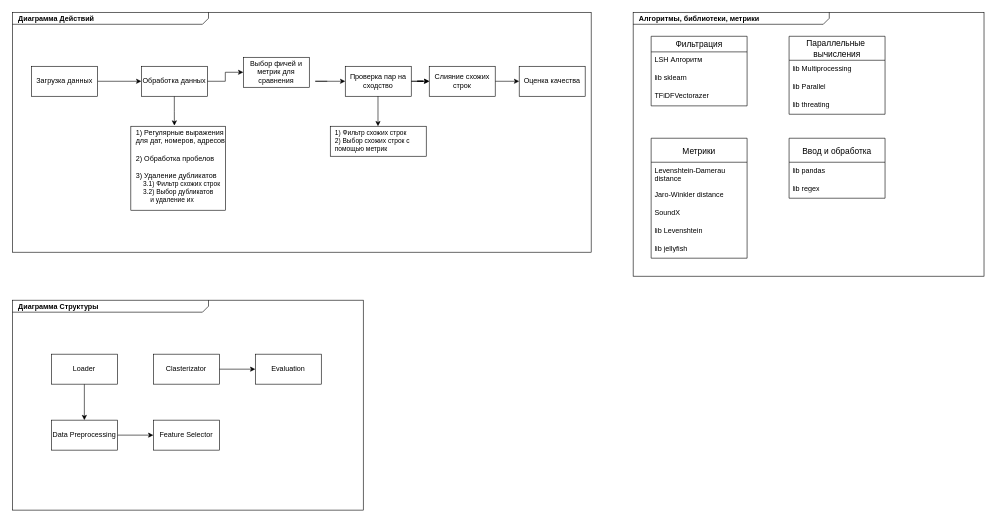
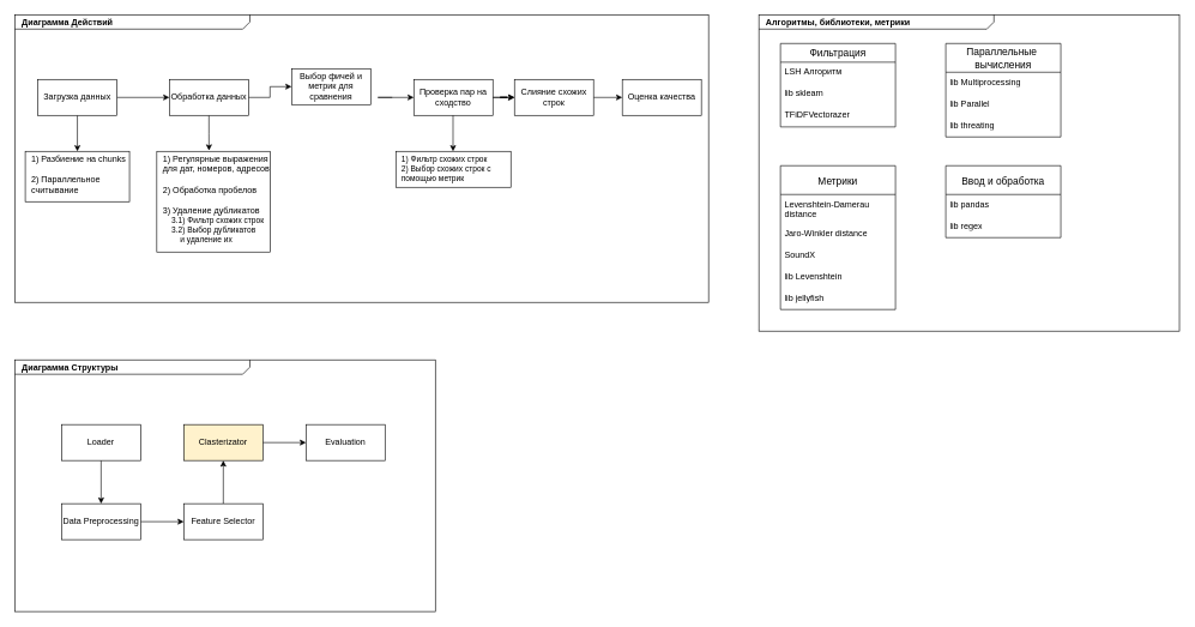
+ <mxCell id="4" style="edgeStyle=orthogonalEdgeStyle;rounded=0;orthogonalLoop=1;jettySize=auto;html=1;" edge="1" parent="1" source="5" target="28"><mxGeometry relative="1" as="geometry" /></mxCell>
+ <mxCell id="28" value="&lt;p style=&quot;margin: 4px 0px 0px; text-align: center; text-decoration: underline; line-height: 170%;&quot;&gt;&lt;/p&gt;&lt;p style=&quot;margin:0px;margin-left:8px;&quot;&gt;1) Разбиение на chunks&lt;/p&gt;&lt;p style=&quot;margin:0px;margin-left:8px;&quot;&gt;&lt;span style=&quot;background-color: initial;&quot;&gt;&lt;br&gt;&lt;/span&gt;&lt;/p&gt;&lt;p style=&quot;margin:0px;margin-left:8px;&quot;&gt;&lt;span style=&quot;background-color: initial;&quot;&gt;2) Параллельное считывание&lt;/span&gt;&lt;br&gt;&lt;/p&gt;&lt;p style=&quot;margin:0px;margin-left:8px;&quot;&gt;&lt;br&gt;&lt;/p&gt;&lt;p style=&quot;margin:0px;margin-left:8px;&quot;&gt;&lt;br&gt;&lt;/p&gt;" style="verticalAlign=top;align=left;overflow=fill;html=1;whiteSpace=wrap;" vertex="1" parent="1"><mxGeometry x="34.5" y="210" width="145" height="70" as="geometry" /></mxCell>
- <mxCell id="24" value="Clasterizator" style="html=1;whiteSpace=wrap;" vertex="1" parent="1"><mxGeometry x="255" y="590" width="110" height="50" as="geometry" /></mxCell>
+ <mxCell id="24" value="Clasterizator" style="html=1;whiteSpace=wrap;fillColor=#fff2cc;" vertex="1" parent="1"><mxGeometry x="255" y="590" width="110" height="50" as="geometry" /></mxCell>
+ <mxCell id="25" style="edgeStyle=orthogonalEdgeStyle;rounded=0;orthogonalLoop=1;jettySize=auto;html=1;entryX=0.5;entryY=1;entryDx=0;entryDy=0;" edge="1" parent="1" source="26" target="24"><mxGeometry relative="1" as="geometry" /></mxCell>
